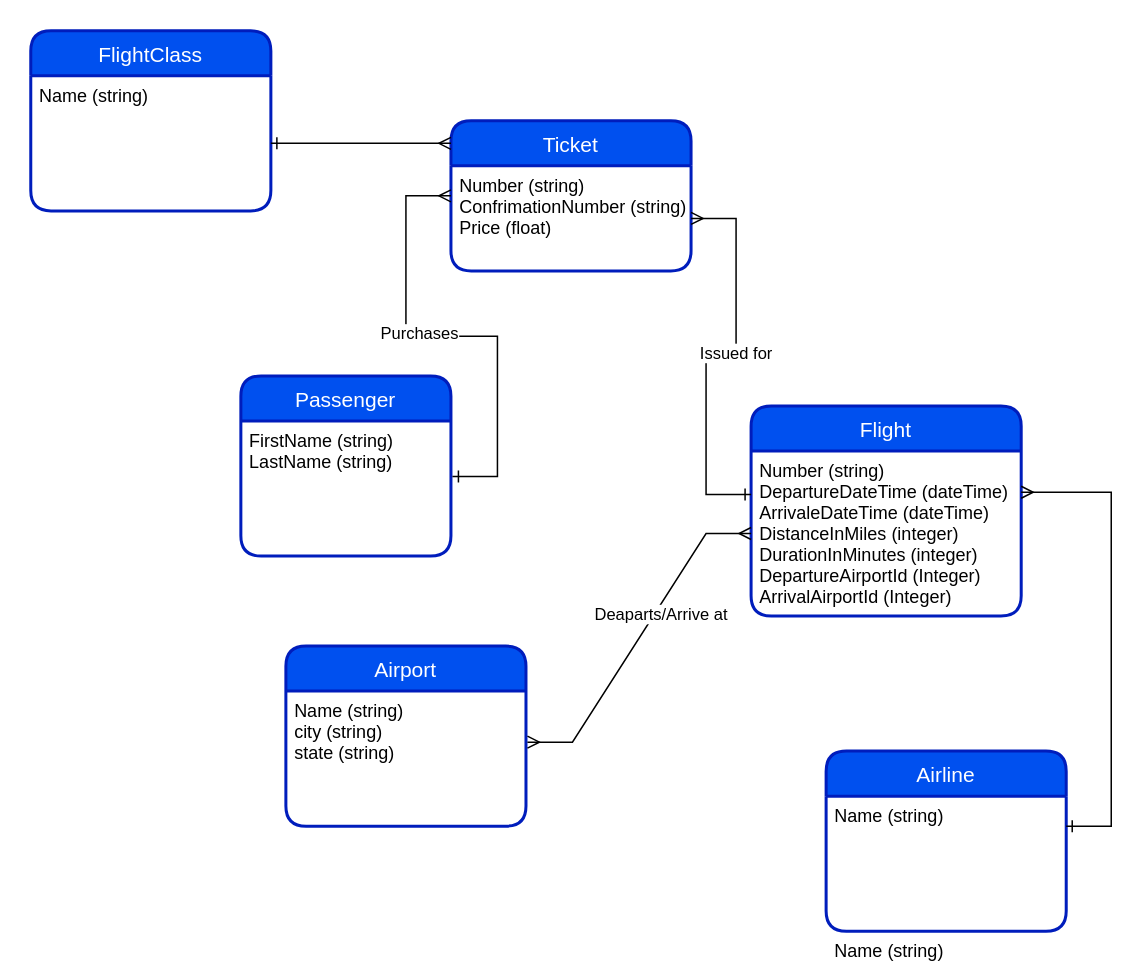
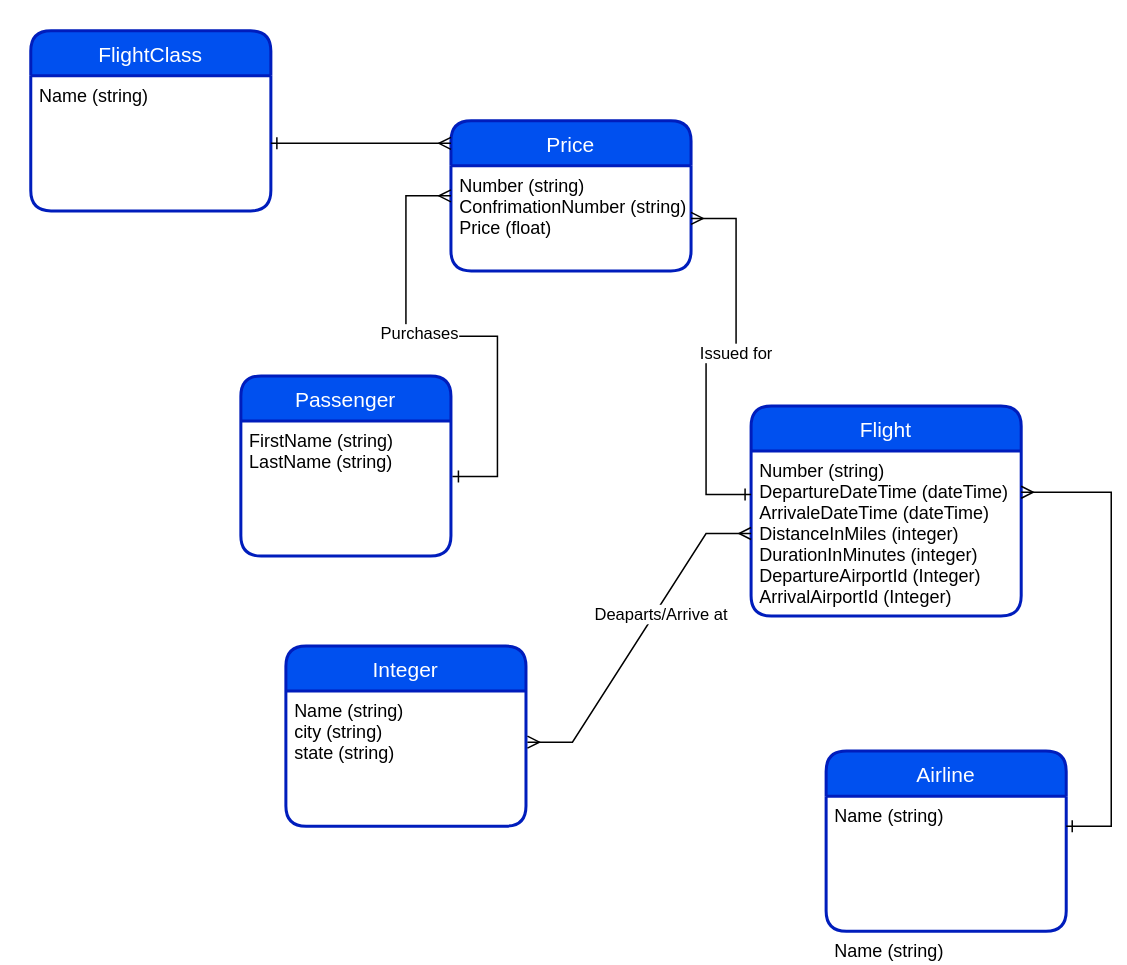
- <mxCell id="10" value="Ticket" style="swimlane;childLayout=stackLayout;horizontal=1;startSize=30;horizontalStack=0;rounded=1;fontSize=14;fontStyle=0;strokeWidth=2;resizeParent=0;resizeLast=1;shadow=0;dashed=0;align=center;fillColor=#0050ef;fontColor=#ffffff;strokeColor=#001DBC;" vertex="1" parent="1"><mxGeometry x="300" y="80" width="160" height="100" as="geometry" /></mxCell>
+ <mxCell id="10" value="Price" style="swimlane;childLayout=stackLayout;horizontal=1;startSize=30;horizontalStack=0;rounded=1;fontSize=14;fontStyle=0;strokeWidth=2;resizeParent=0;resizeLast=1;shadow=0;dashed=0;align=center;fillColor=#0050ef;fontColor=#ffffff;strokeColor=#001DBC;" vertex="1" parent="1"><mxGeometry x="300" y="80" width="160" height="100" as="geometry" /></mxCell>
- <mxCell id="6" value="Airport" style="swimlane;childLayout=stackLayout;horizontal=1;startSize=30;horizontalStack=0;rounded=1;fontSize=14;fontStyle=0;strokeWidth=2;resizeParent=0;resizeLast=1;shadow=0;dashed=0;align=center;fillColor=#0050ef;fontColor=#ffffff;strokeColor=#001DBC;" vertex="1" parent="1"><mxGeometry x="190" y="430" width="160" height="120" as="geometry" /></mxCell>
+ <mxCell id="6" value="Integer" style="swimlane;childLayout=stackLayout;horizontal=1;startSize=30;horizontalStack=0;rounded=1;fontSize=14;fontStyle=0;strokeWidth=2;resizeParent=0;resizeLast=1;shadow=0;dashed=0;align=center;fillColor=#0050ef;fontColor=#ffffff;strokeColor=#001DBC;" vertex="1" parent="1"><mxGeometry x="190" y="430" width="160" height="120" as="geometry" /></mxCell>
